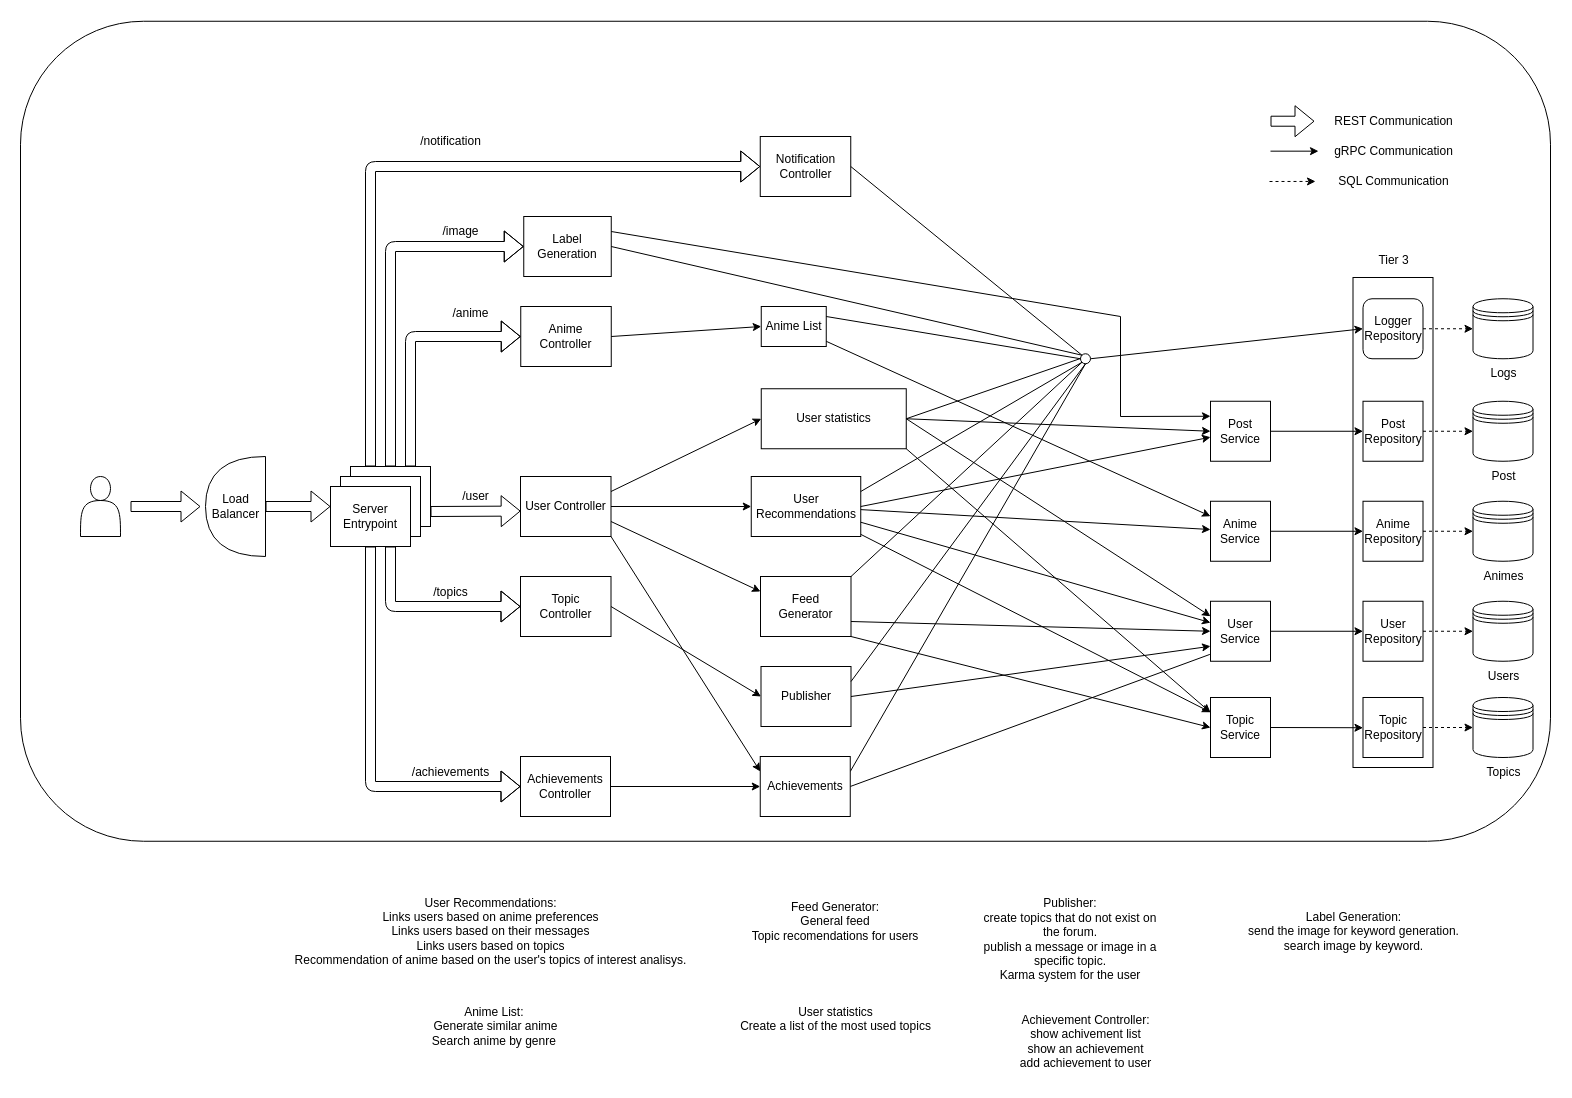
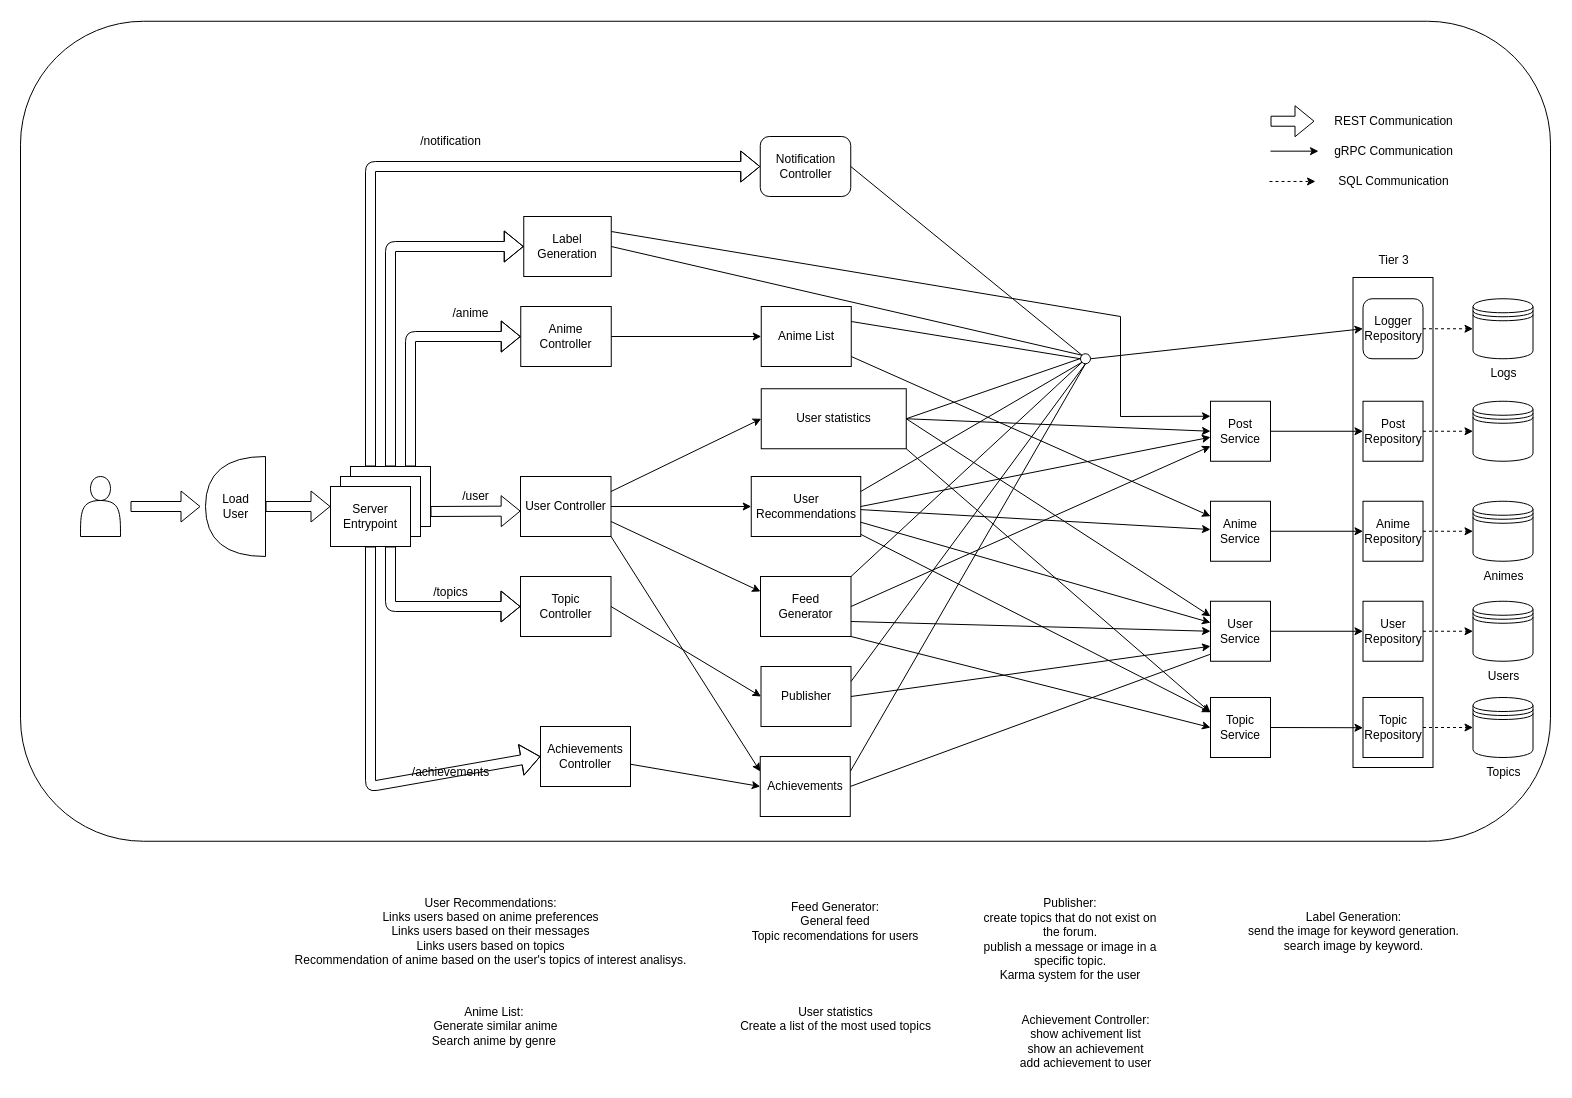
- <mxCell id="46" value="Notification Controller" style="rounded=0;whiteSpace=wrap;html=1;" parent="1" vertex="1"><mxGeometry x="759.75" y="136" width="90.5" height="60" as="geometry" /></mxCell>
+ <mxCell id="46" value="Notification Controller" style="whiteSpace=wrap;html=1;rounded=1;" parent="1" vertex="1"><mxGeometry x="759.75" y="136" width="90.5" height="60" as="geometry" /></mxCell>
- <mxCell id="40" value="/image" style="text;html=1;align=center;verticalAlign=middle;resizable=0;points=[];autosize=1;strokeColor=none;fillColor=none;" parent="1" vertex="1"><mxGeometry x="430.25" y="216" width="60" height="30" as="geometry" /></mxCell>
- <mxCell id="58" value="Anime List" style="rounded=0;whiteSpace=wrap;html=1;" parent="1" vertex="1"><mxGeometry x="760.75" y="306" width="65" height="40" as="geometry" /></mxCell>
+ <mxCell id="58" value="Anime List" style="rounded=0;whiteSpace=wrap;html=1;" parent="1" vertex="1"><mxGeometry x="760.75" y="306" width="90" height="60" as="geometry" /></mxCell>
- <mxCell id="14" value="Post" style="text;html=1;align=center;verticalAlign=middle;resizable=0;points=[];autosize=1;strokeColor=none;fillColor=none;" parent="1" vertex="1"><mxGeometry x="1477.5" y="460.75" width="50" height="30" as="geometry" /></mxCell>
- <mxCell id="7" value="Load&lt;br&gt;Balancer" style="text;html=1;align=center;verticalAlign=middle;resizable=0;points=[];autosize=1;strokeColor=none;fillColor=none;" parent="1" vertex="1"><mxGeometry x="200" y="486" width="70" height="40" as="geometry" /></mxCell>
+ <mxCell id="7" value="Load&lt;br&gt;User" style="text;html=1;align=center;verticalAlign=middle;resizable=0;points=[];autosize=1;strokeColor=none;fillColor=none;" parent="1" vertex="1"><mxGeometry x="200" y="486" width="70" height="40" as="geometry" /></mxCell>
+ <mxCell id="57" value="" style="endArrow=classic;html=1;entryX=0;entryY=0.75;entryDx=0;entryDy=0;exitX=1;exitY=0.5;exitDx=0;exitDy=0;" parent="1" source="37" target="27" edge="1"><mxGeometry width="50" height="50" relative="1" as="geometry"><mxPoint x="811" y="591" as="sourcePoint" /><mxPoint x="972.01" y="535.738" as="targetPoint" /></mxGeometry></mxCell>
- <mxCell id="38" value="Achievements&lt;div&gt;Controller&lt;/div&gt;" style="rounded=0;whiteSpace=wrap;html=1;" parent="1" vertex="1"><mxGeometry x="520" y="756" width="90" height="60" as="geometry" /></mxCell>
+ <mxCell id="38" value="Achievements&lt;div&gt;Controller&lt;/div&gt;" style="rounded=0;whiteSpace=wrap;html=1;" parent="1" vertex="1"><mxGeometry x="540" y="726" width="90" height="60" as="geometry" /></mxCell>
